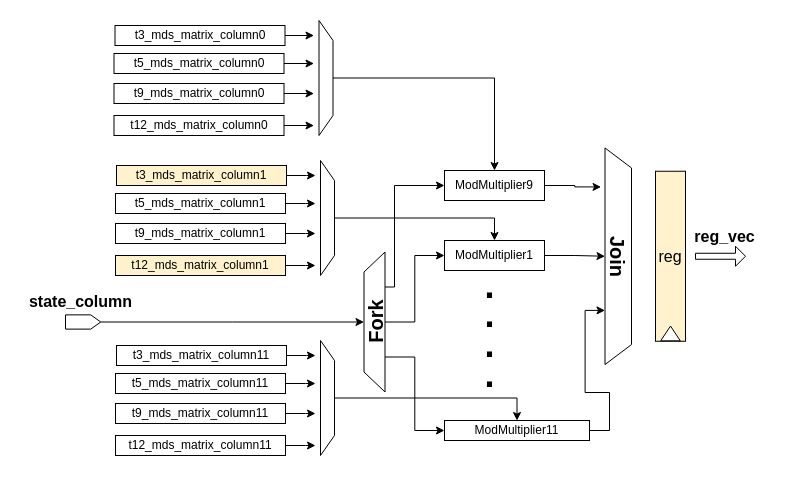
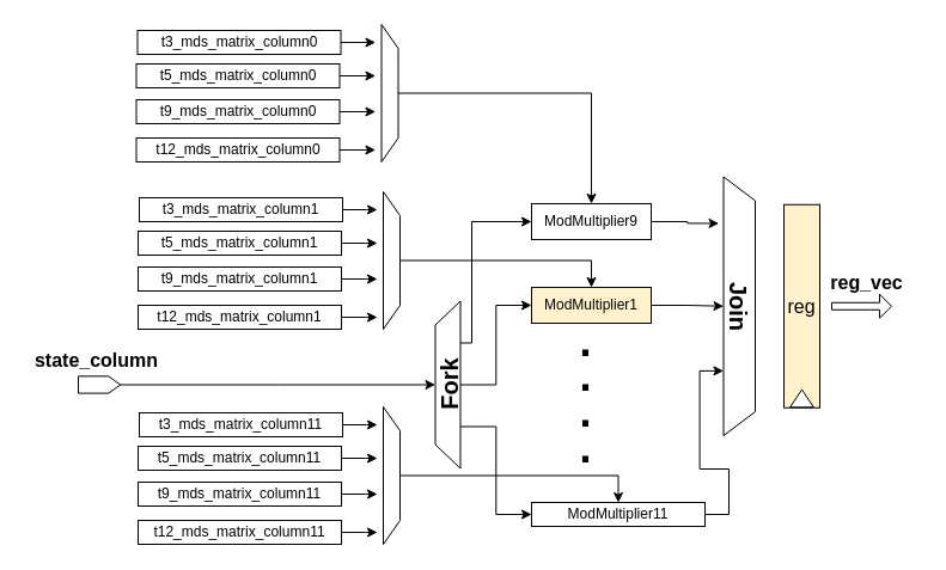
- <mxCell id="31" value="t3_mds_matrix_column1" style="rounded=0;whiteSpace=wrap;html=1;rotation=0;fillColor=#fff2cc;" parent="28" vertex="1"><mxGeometry x="1" y="5" width="170" height="20" as="geometry" /></mxCell>
+ <mxCell id="31" value="t3_mds_matrix_column1" style="rounded=0;whiteSpace=wrap;html=1;rotation=0;" parent="28" vertex="1"><mxGeometry x="1" y="5" width="170" height="20" as="geometry" /></mxCell>
- <mxCell id="5" value="ModMultiplier1" style="rounded=0;whiteSpace=wrap;html=1;" parent="1" vertex="1"><mxGeometry x="444" y="240" width="100" height="30" as="geometry" /></mxCell>
+ <mxCell id="5" value="ModMultiplier1" style="rounded=0;whiteSpace=wrap;html=1;fillColor=#fff2cc;" parent="1" vertex="1"><mxGeometry x="444" y="240" width="100" height="30" as="geometry" /></mxCell>
- <mxCell id="35" value="t12_mds_matrix_column1" style="rounded=0;whiteSpace=wrap;html=1;rotation=0;fillColor=#fff2cc;" parent="28" vertex="1"><mxGeometry y="95" width="170" height="20" as="geometry" /></mxCell>
+ <mxCell id="35" value="t12_mds_matrix_column1" style="rounded=0;whiteSpace=wrap;html=1;rotation=0;" parent="28" vertex="1"><mxGeometry y="95" width="170" height="20" as="geometry" /></mxCell>
